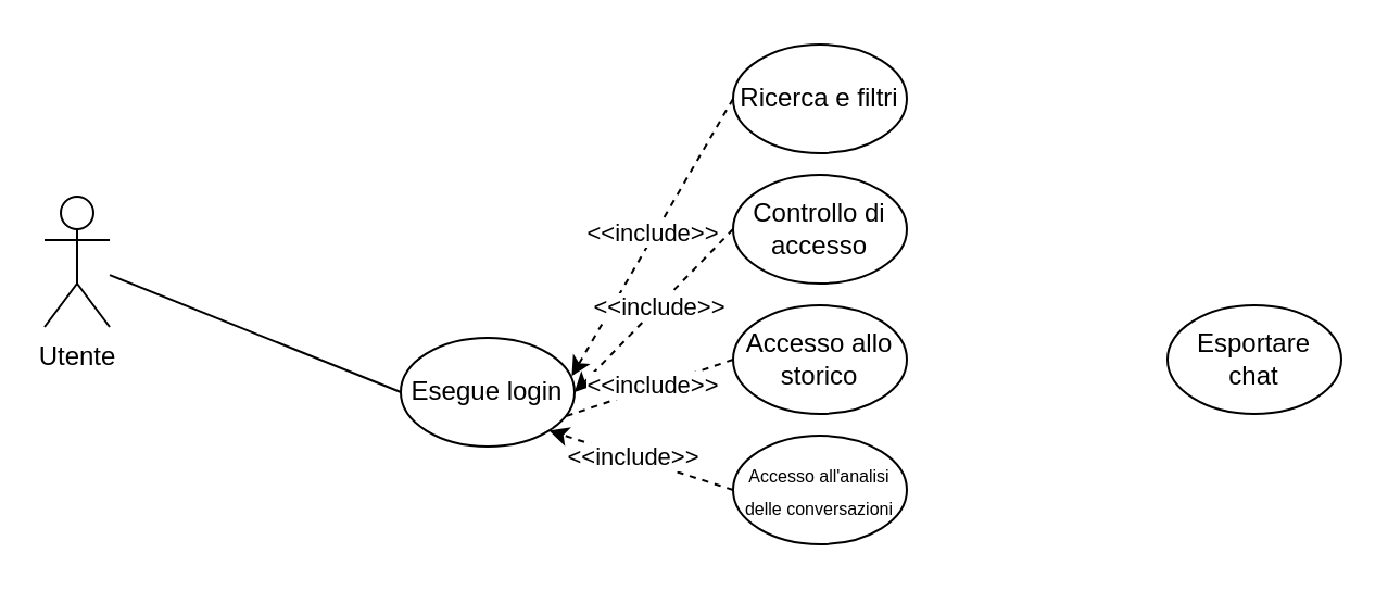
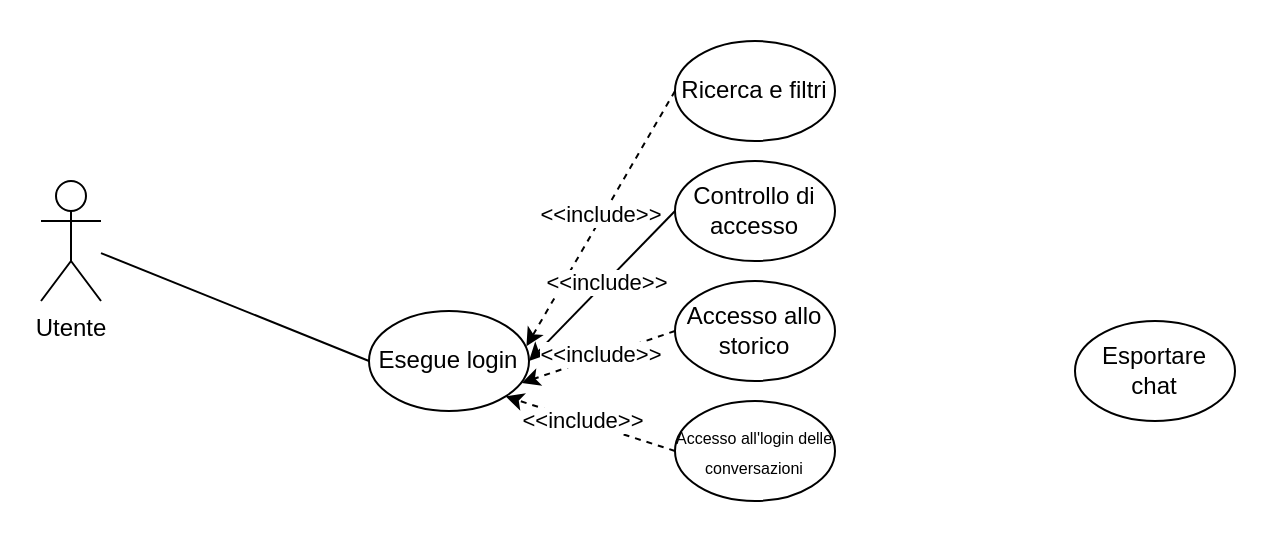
- <mxCell id="12" value="" style="endArrow=classic;html=1;rounded=0;exitX=0;exitY=0.5;exitDx=0;exitDy=0;entryX=1;entryY=0.5;entryDx=0;entryDy=0;dashed=1;" edge="1" parent="1" source="6" target="3"><mxGeometry width="50" height="50" relative="1" as="geometry"><mxPoint x="280" y="55" as="sourcePoint" /><mxPoint x="202" y="112" as="targetPoint" /></mxGeometry></mxCell>
+ <mxCell id="12" value="" style="endArrow=classic;html=1;rounded=0;exitX=0;exitY=0.5;exitDx=0;exitDy=0;entryX=1;entryY=0.5;entryDx=0;entryDy=0;dashed=0;" edge="1" parent="1" source="6" target="3"><mxGeometry width="50" height="50" relative="1" as="geometry"><mxPoint x="280" y="55" as="sourcePoint" /><mxPoint x="202" y="112" as="targetPoint" /></mxGeometry></mxCell>
- <mxCell id="9" value="Esportare chat" style="ellipse;whiteSpace=wrap;html=1;" vertex="1" parent="1"><mxGeometry x="537" y="140" width="80" height="50" as="geometry" /></mxCell>
+ <mxCell id="9" value="Esportare chat" style="ellipse;whiteSpace=wrap;html=1;" vertex="1" parent="1"><mxGeometry x="537" y="160" width="80" height="50" as="geometry" /></mxCell>
- <mxCell id="14" value="" style="endArrow=none;html=1;rounded=0;exitX=0;exitY=0.5;exitDx=0;exitDy=0;entryX=0.955;entryY=0.719;entryDx=0;entryDy=0;dashed=1;entryPerimeter=0;" edge="1" parent="1" source="7" target="3"><mxGeometry width="50" height="50" relative="1" as="geometry"><mxPoint x="290" y="65" as="sourcePoint" /><mxPoint x="212" y="122" as="targetPoint" /></mxGeometry></mxCell>
+ <mxCell id="14" value="" style="endArrow=classic;html=1;rounded=0;exitX=0;exitY=0.5;exitDx=0;exitDy=0;entryX=0.955;entryY=0.719;entryDx=0;entryDy=0;dashed=1;entryPerimeter=0;" edge="1" parent="1" source="7" target="3"><mxGeometry width="50" height="50" relative="1" as="geometry"><mxPoint x="290" y="65" as="sourcePoint" /><mxPoint x="212" y="122" as="targetPoint" /></mxGeometry></mxCell>
- <mxCell id="8" value="&lt;font style=&quot;font-size: 8px;&quot;&gt;Accesso all'analisi delle conversazioni&lt;/font&gt;" style="ellipse;whiteSpace=wrap;html=1;" vertex="1" parent="1"><mxGeometry x="337" y="200" width="80" height="50" as="geometry" /></mxCell>
+ <mxCell id="8" value="&lt;font style=&quot;font-size: 8px;&quot;&gt;Accesso all'login delle conversazioni&lt;/font&gt;" style="ellipse;whiteSpace=wrap;html=1;" vertex="1" parent="1"><mxGeometry x="337" y="200" width="80" height="50" as="geometry" /></mxCell>
